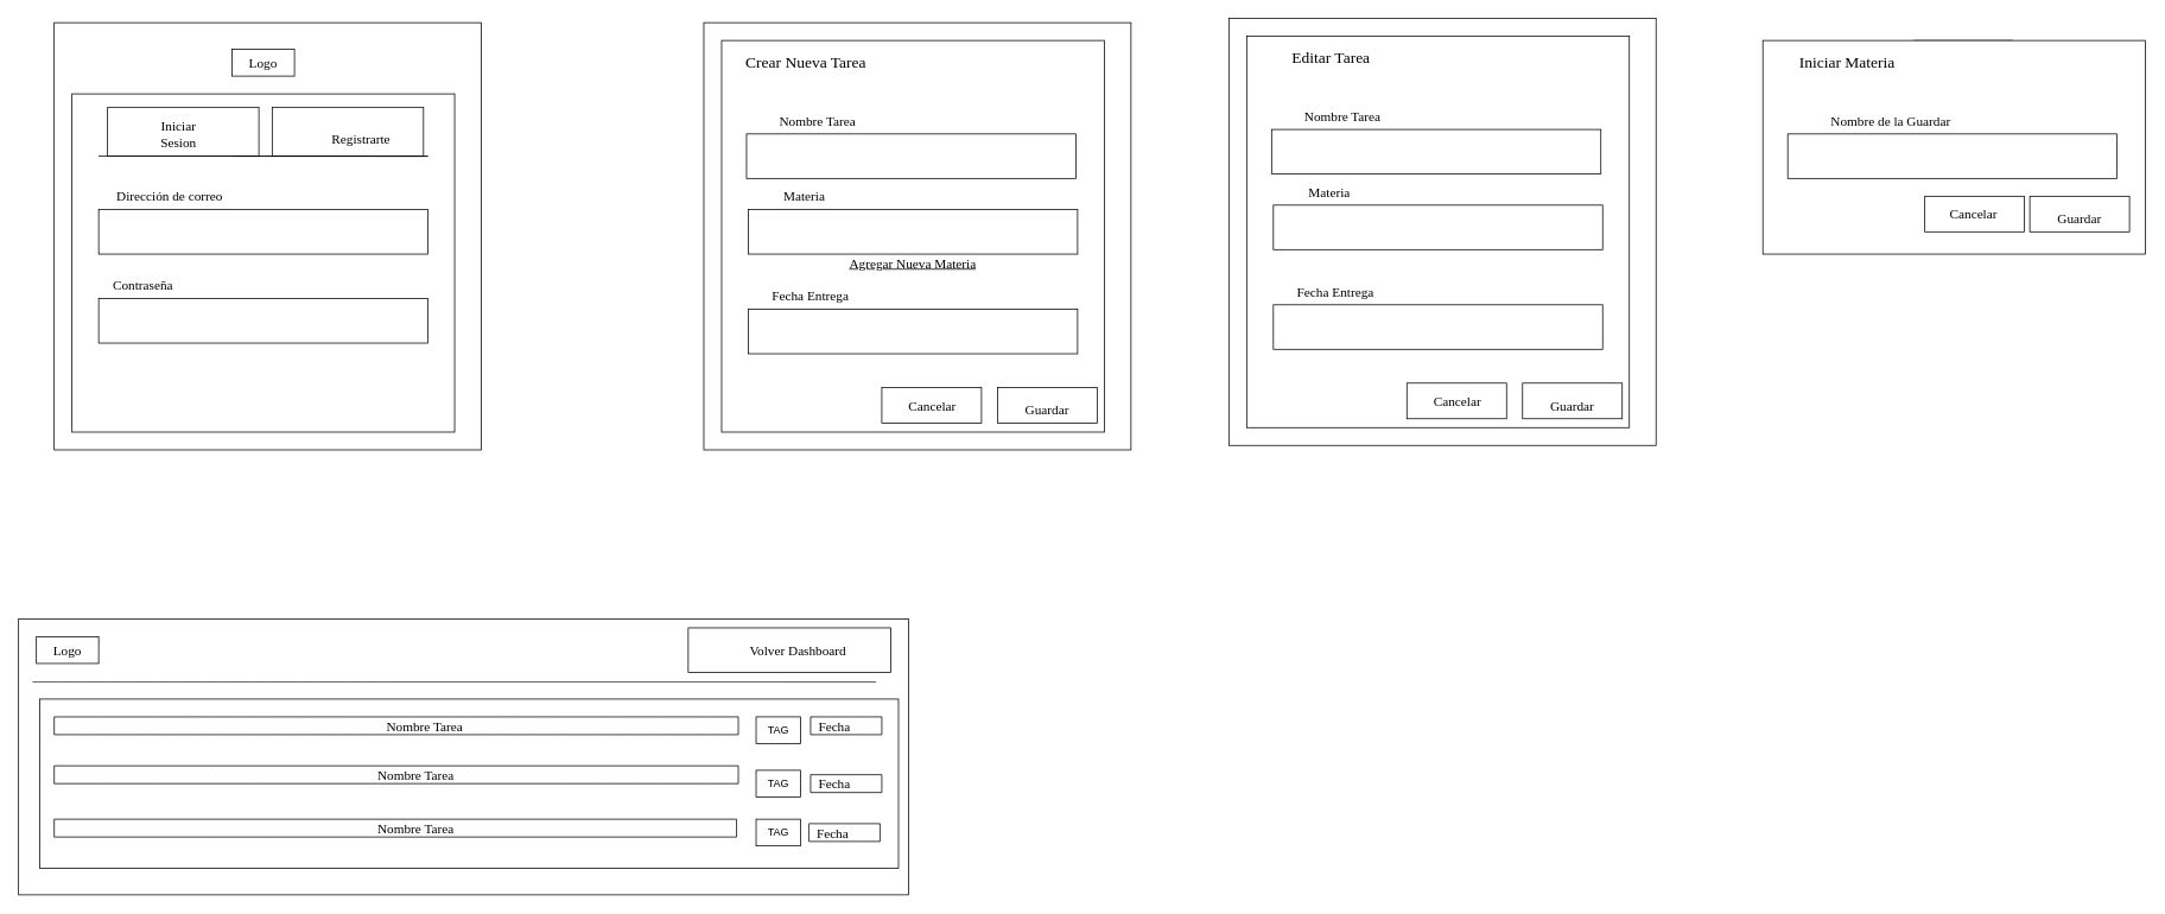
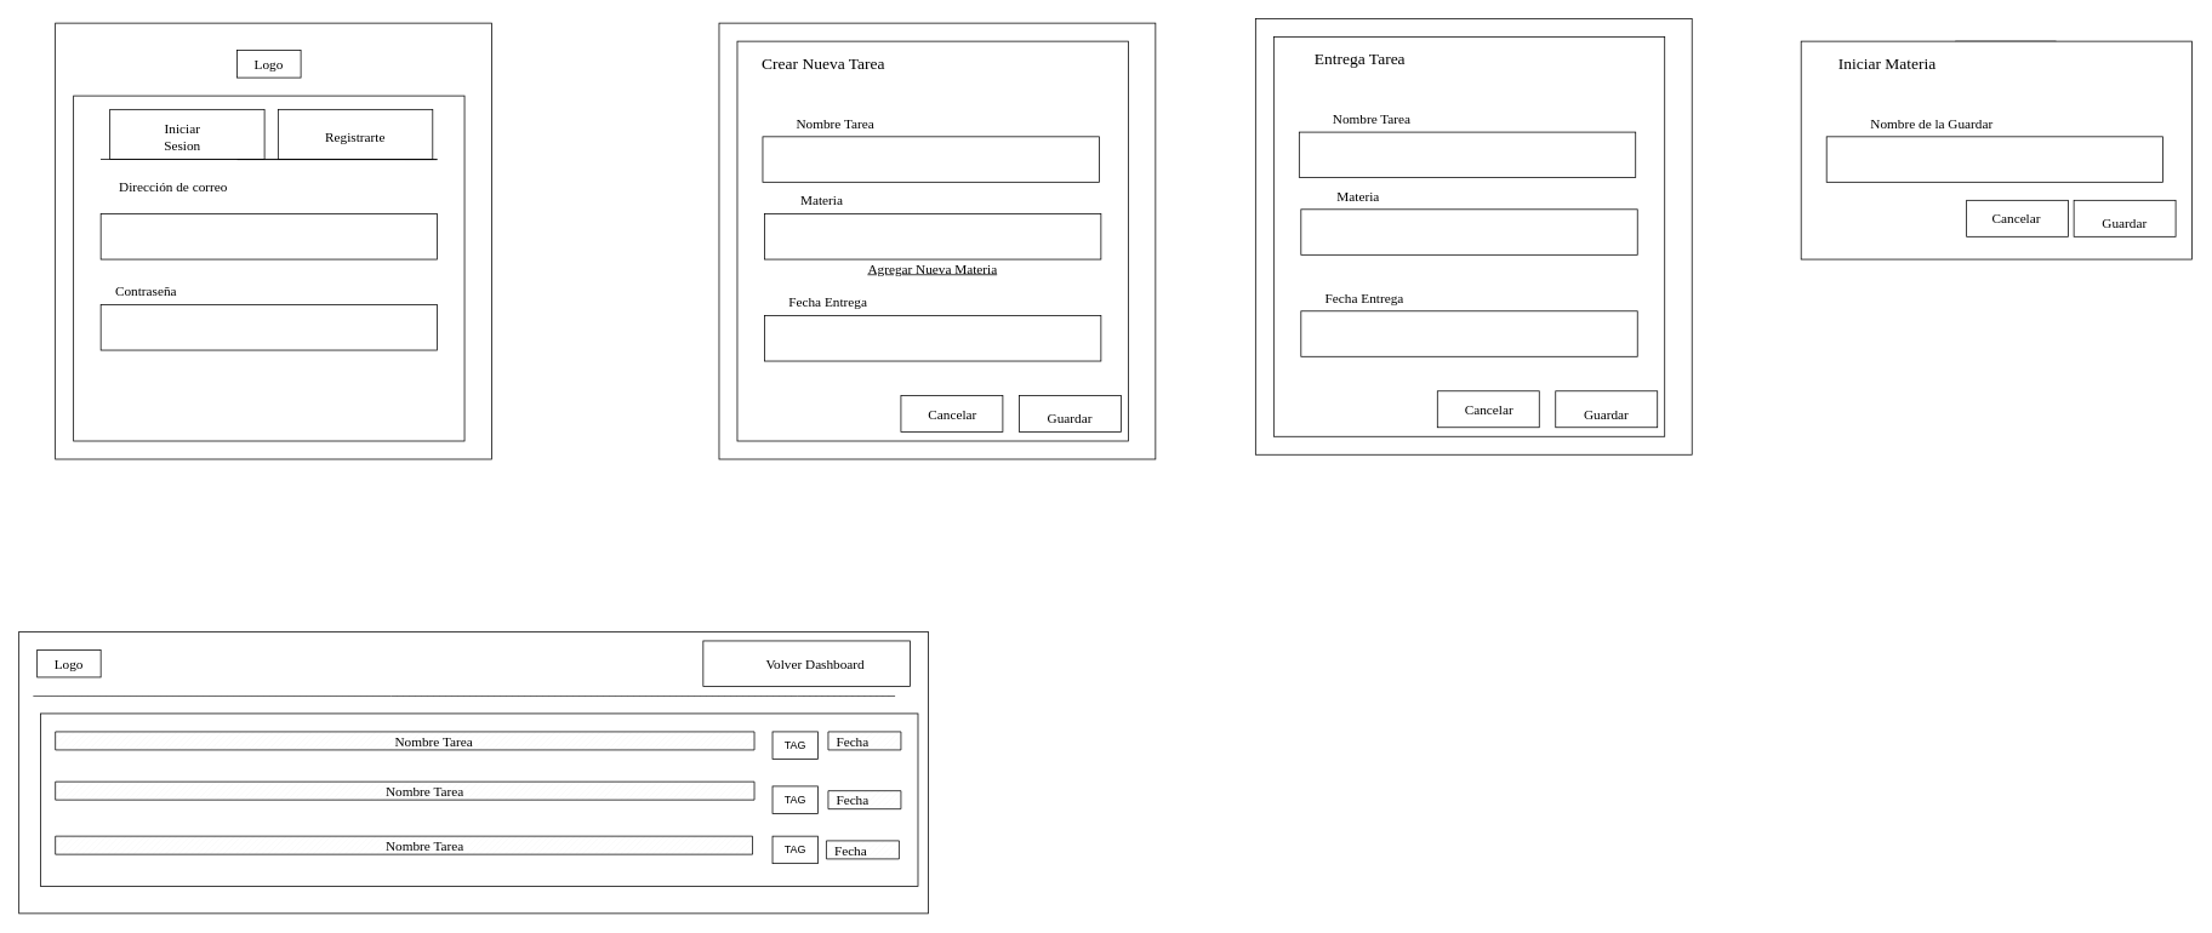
- <mxCell id="55" value="&lt;font style=&quot;font-size: 18px;&quot;&gt;Editar Tarea&lt;/font&gt;" style="text;html=1;align=center;verticalAlign=middle;whiteSpace=wrap;rounded=0;fontFamily=Verdana;" vertex="1" parent="1"><mxGeometry x="1400" y="50" width="190" height="30" as="geometry" /></mxCell>
+ <mxCell id="55" value="&lt;font style=&quot;font-size: 18px;&quot;&gt;Entrega Tarea&lt;/font&gt;" style="text;html=1;align=center;verticalAlign=middle;whiteSpace=wrap;rounded=0;fontFamily=Verdana;" vertex="1" parent="1"><mxGeometry x="1400" y="50" width="190" height="30" as="geometry" /></mxCell>
- <mxCell id="9" value="&lt;font style=&quot;font-size: 15px;&quot;&gt;Registrarte&lt;/font&gt;" style="text;html=1;align=center;verticalAlign=middle;whiteSpace=wrap;rounded=0;fontFamily=Verdana;" vertex="1" parent="1"><mxGeometry x="375" y="140" width="60" height="30" as="geometry" /></mxCell>
+ <mxCell id="9" value="&lt;font style=&quot;font-size: 15px;&quot;&gt;Registrarte&lt;/font&gt;" style="text;html=1;align=center;verticalAlign=middle;whiteSpace=wrap;rounded=0;fontFamily=Verdana;" vertex="1" parent="1"><mxGeometry x="360" y="135" width="60" height="30" as="geometry" /></mxCell>
- <mxCell id="12" value="&lt;span style=&quot;font-size: 15px;&quot;&gt;Dirección de correo&lt;/span&gt;" style="text;html=1;align=center;verticalAlign=middle;whiteSpace=wrap;rounded=0;fontFamily=Verdana;" vertex="1" parent="1"><mxGeometry x="110" y="205" width="160" height="30" as="geometry" /></mxCell>
+ <mxCell id="12" value="&lt;span style=&quot;font-size: 15px;&quot;&gt;Dirección de correo&lt;/span&gt;" style="text;html=1;align=center;verticalAlign=middle;whiteSpace=wrap;rounded=0;fontFamily=Verdana;" vertex="1" parent="1"><mxGeometry x="110" y="190" width="160" height="30" as="geometry" /></mxCell>
